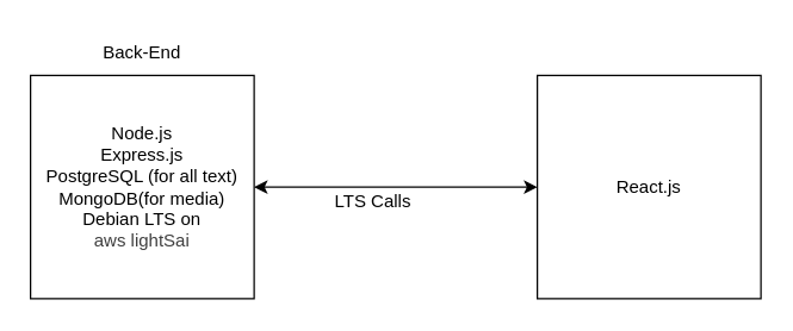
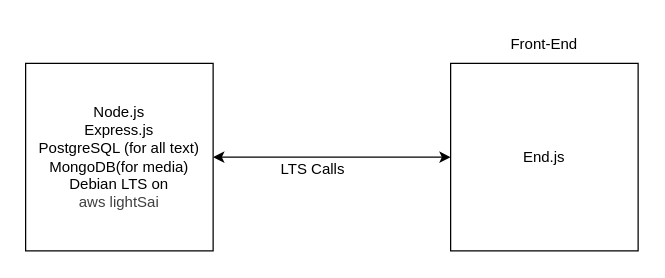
- <mxCell id="6" value="Back-End" style="text;html=1;align=center;verticalAlign=middle;whiteSpace=wrap;rounded=0;" vertex="1" parent="1"><mxGeometry x="65" y="20" width="60" height="30" as="geometry" /></mxCell>
+ <mxCell id="7" value="Front-End" style="text;html=1;align=center;verticalAlign=middle;whiteSpace=wrap;rounded=0;" vertex="1" parent="1"><mxGeometry x="405" y="20" width="60" height="30" as="geometry" /></mxCell>
- <mxCell id="3" value="React.js" style="whiteSpace=wrap;html=1;aspect=fixed;" vertex="1" parent="1"><mxGeometry x="360" y="50" width="150" height="150" as="geometry" /></mxCell>
+ <mxCell id="3" value="End.js" style="whiteSpace=wrap;html=1;aspect=fixed;" vertex="1" parent="1"><mxGeometry x="360" y="50" width="150" height="150" as="geometry" /></mxCell>
